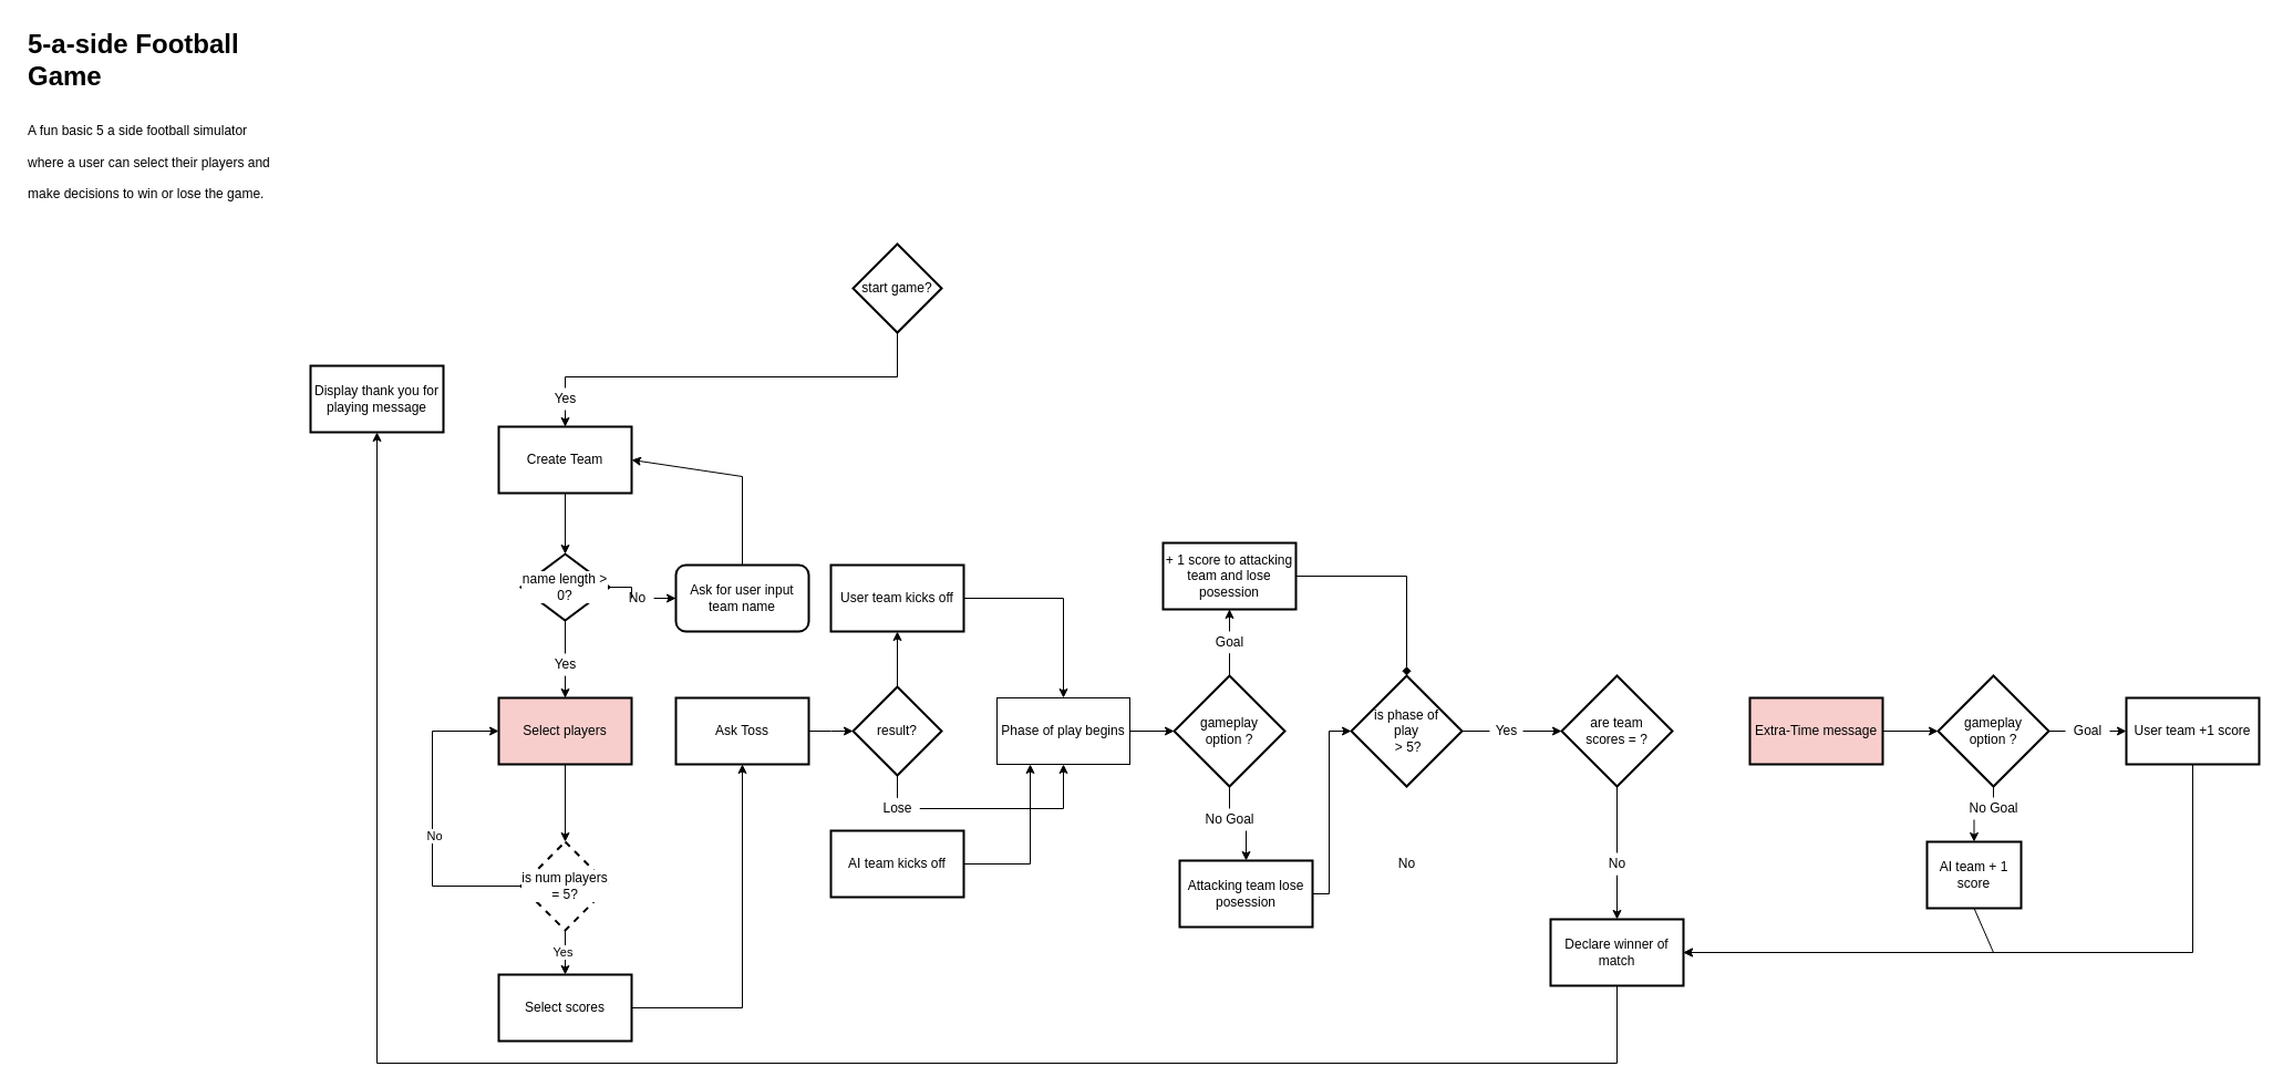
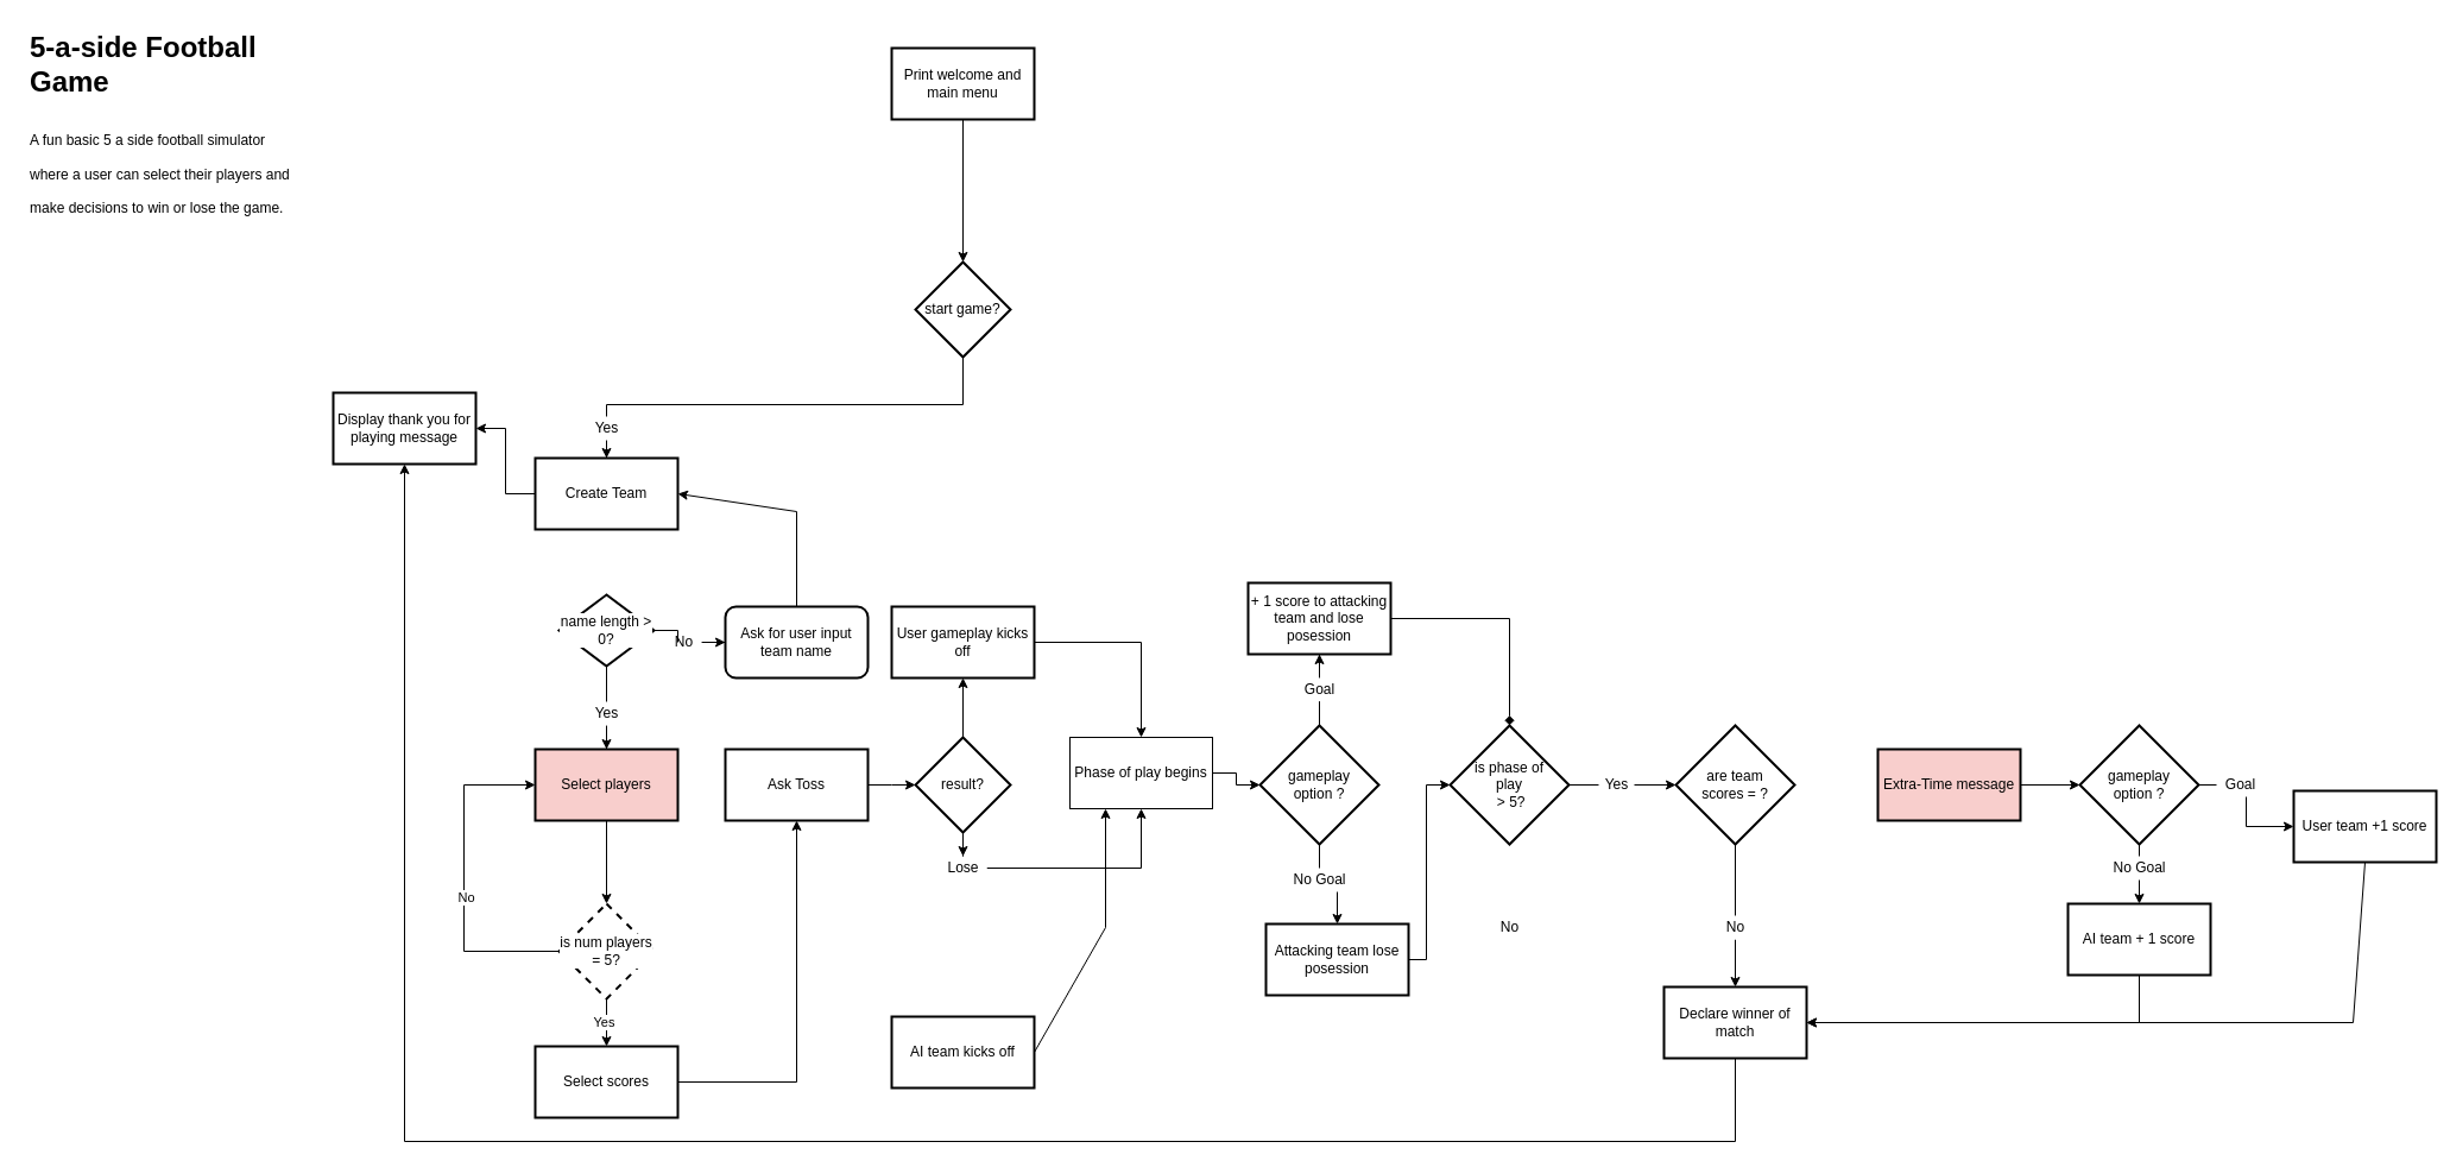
+ <mxCell id="4" value="Print welcome and main menu" style="whiteSpace=wrap;html=1;strokeWidth=2;" parent="1" vertex="1"><mxGeometry x="750" y="40" width="120" height="60" as="geometry" /></mxCell>
+ <mxCell id="3" value="" style="edgeStyle=orthogonalEdgeStyle;rounded=0;orthogonalLoop=1;jettySize=auto;html=1;entryX=0.5;entryY=0;entryDx=0;entryDy=0;" parent="1" source="4" target="6" edge="1"><mxGeometry relative="1" as="geometry"><mxPoint x="810" y="230" as="targetPoint" /></mxGeometry></mxCell>
- <mxCell id="8" value="" style="edgeStyle=orthogonalEdgeStyle;rounded=0;orthogonalLoop=1;jettySize=auto;html=1;" parent="1" source="9" target="14" edge="1"><mxGeometry relative="1" as="geometry" /></mxCell>
+ <mxCell id="8" value="" style="edgeStyle=orthogonalEdgeStyle;rounded=0;orthogonalLoop=1;jettySize=auto;html=1;" parent="1" source="9" target="7" edge="1"><mxGeometry relative="1" as="geometry" /></mxCell>
- <mxCell id="28" value="User team kicks off" style="whiteSpace=wrap;html=1;strokeWidth=2;" parent="1" vertex="1"><mxGeometry x="750" y="510" width="120" height="60" as="geometry" /></mxCell>
+ <mxCell id="28" value="User gameplay kicks off" style="whiteSpace=wrap;html=1;strokeWidth=2;" parent="1" vertex="1"><mxGeometry x="750" y="510" width="120" height="60" as="geometry" /></mxCell>
- <mxCell id="33" value="Phase of play begins" style="rounded=0;whiteSpace=wrap;html=1;fillColor=#FFFFFF;" parent="1" vertex="1"><mxGeometry x="900" y="630" width="120" height="60" as="geometry" /></mxCell>
+ <mxCell id="33" value="Phase of play begins" style="rounded=0;whiteSpace=wrap;html=1;fillColor=#FFFFFF;" parent="1" vertex="1"><mxGeometry x="900" y="620" width="120" height="60" as="geometry" /></mxCell>
- <mxCell id="61" value="User team +1 score" style="whiteSpace=wrap;html=1;strokeWidth=2;fillColor=#FFFFFF;" parent="1" vertex="1"><mxGeometry x="1920" y="630" width="120" height="60" as="geometry" /></mxCell>
+ <mxCell id="61" value="User team +1 score" style="whiteSpace=wrap;html=1;strokeWidth=2;fillColor=#FFFFFF;" parent="1" vertex="1"><mxGeometry x="1930" y="665" width="120" height="60" as="geometry" /></mxCell>
- <mxCell id="31" value="" style="edgeStyle=orthogonalEdgeStyle;rounded=0;orthogonalLoop=1;jettySize=auto;html=1;endArrow=none;" parent="1" source="27" target="30" edge="1"><mxGeometry relative="1" as="geometry"><mxPoint x="810" y="700" as="sourcePoint" /><mxPoint x="810" y="750" as="targetPoint" /></mxGeometry></mxCell>
+ <mxCell id="31" value="" style="edgeStyle=orthogonalEdgeStyle;rounded=0;orthogonalLoop=1;jettySize=auto;html=1;endArrow=classic;" parent="1" source="27" target="30" edge="1"><mxGeometry relative="1" as="geometry"><mxPoint x="810" y="700" as="sourcePoint" /><mxPoint x="810" y="750" as="targetPoint" /></mxGeometry></mxCell>
- <mxCell id="29" value="AI team kicks off" style="whiteSpace=wrap;html=1;strokeWidth=2;" parent="1" vertex="1"><mxGeometry x="750" y="750" width="120" height="60" as="geometry" /></mxCell>
+ <mxCell id="29" value="AI team kicks off" style="whiteSpace=wrap;html=1;strokeWidth=2;" parent="1" vertex="1"><mxGeometry x="750" y="855" width="120" height="60" as="geometry" /></mxCell>
- <mxCell id="62" value="AI team + 1 score" style="whiteSpace=wrap;html=1;strokeWidth=2;fillColor=#FFFFFF;" parent="1" vertex="1"><mxGeometry x="1740" y="760" width="85" height="60" as="geometry" /></mxCell>
+ <mxCell id="62" value="AI team + 1 score" style="whiteSpace=wrap;html=1;strokeWidth=2;fillColor=#FFFFFF;" parent="1" vertex="1"><mxGeometry x="1740" y="760" width="120" height="60" as="geometry" /></mxCell>
